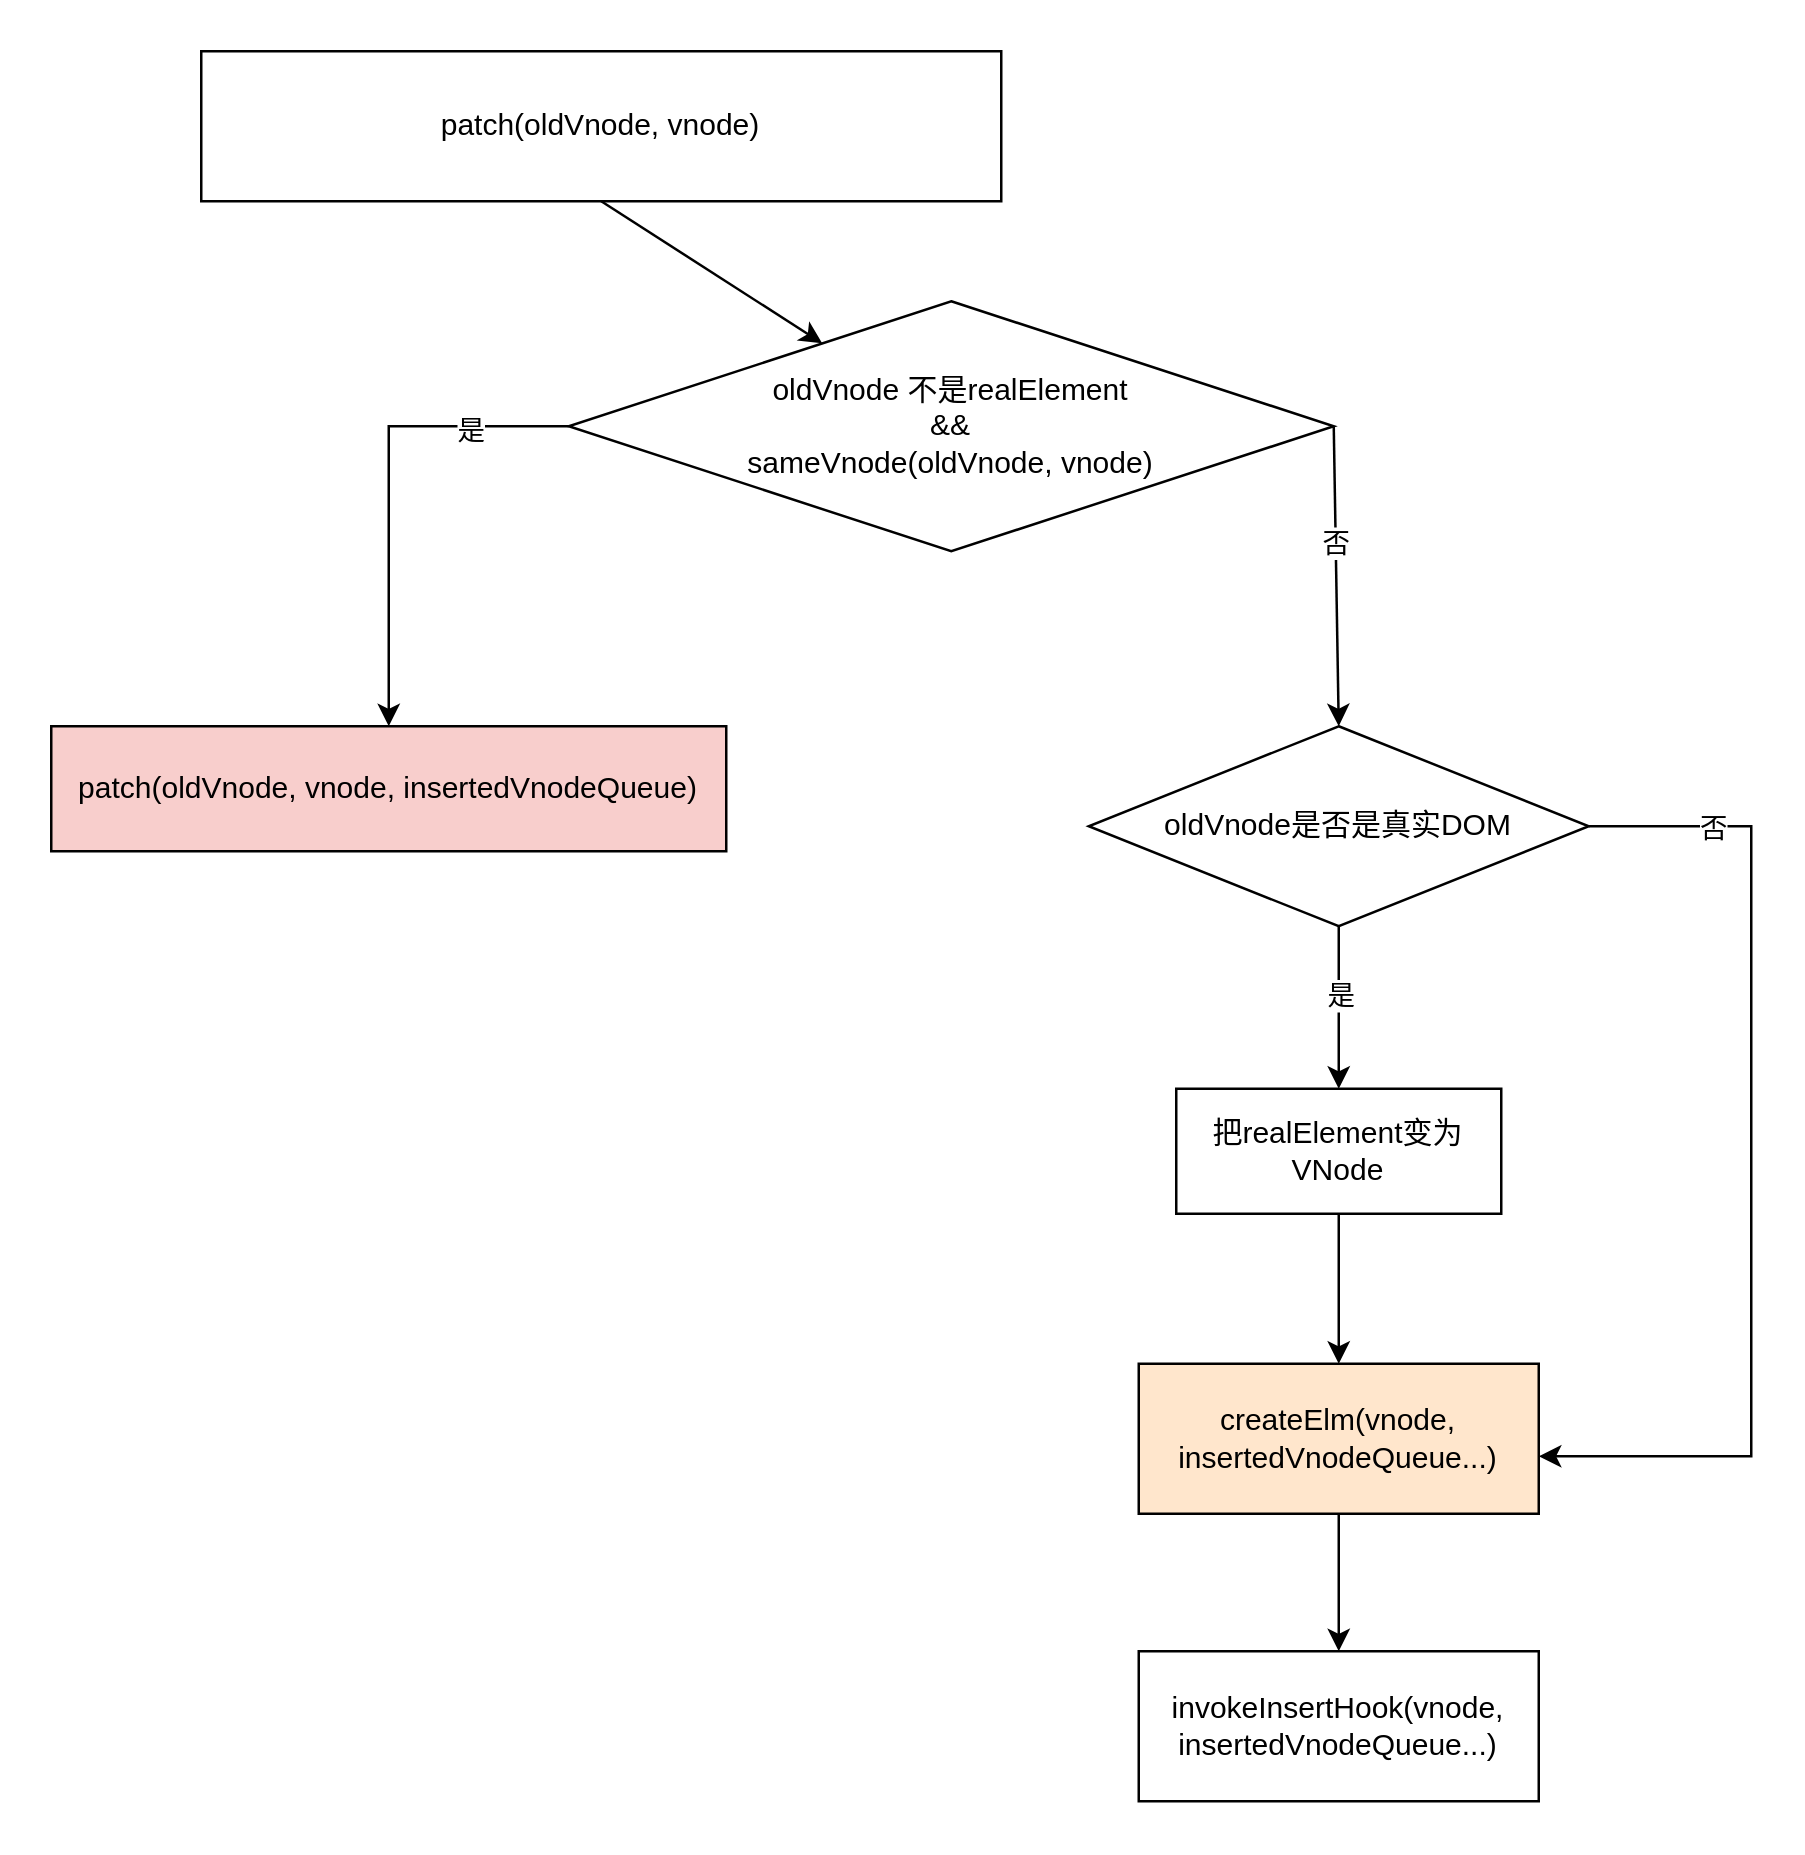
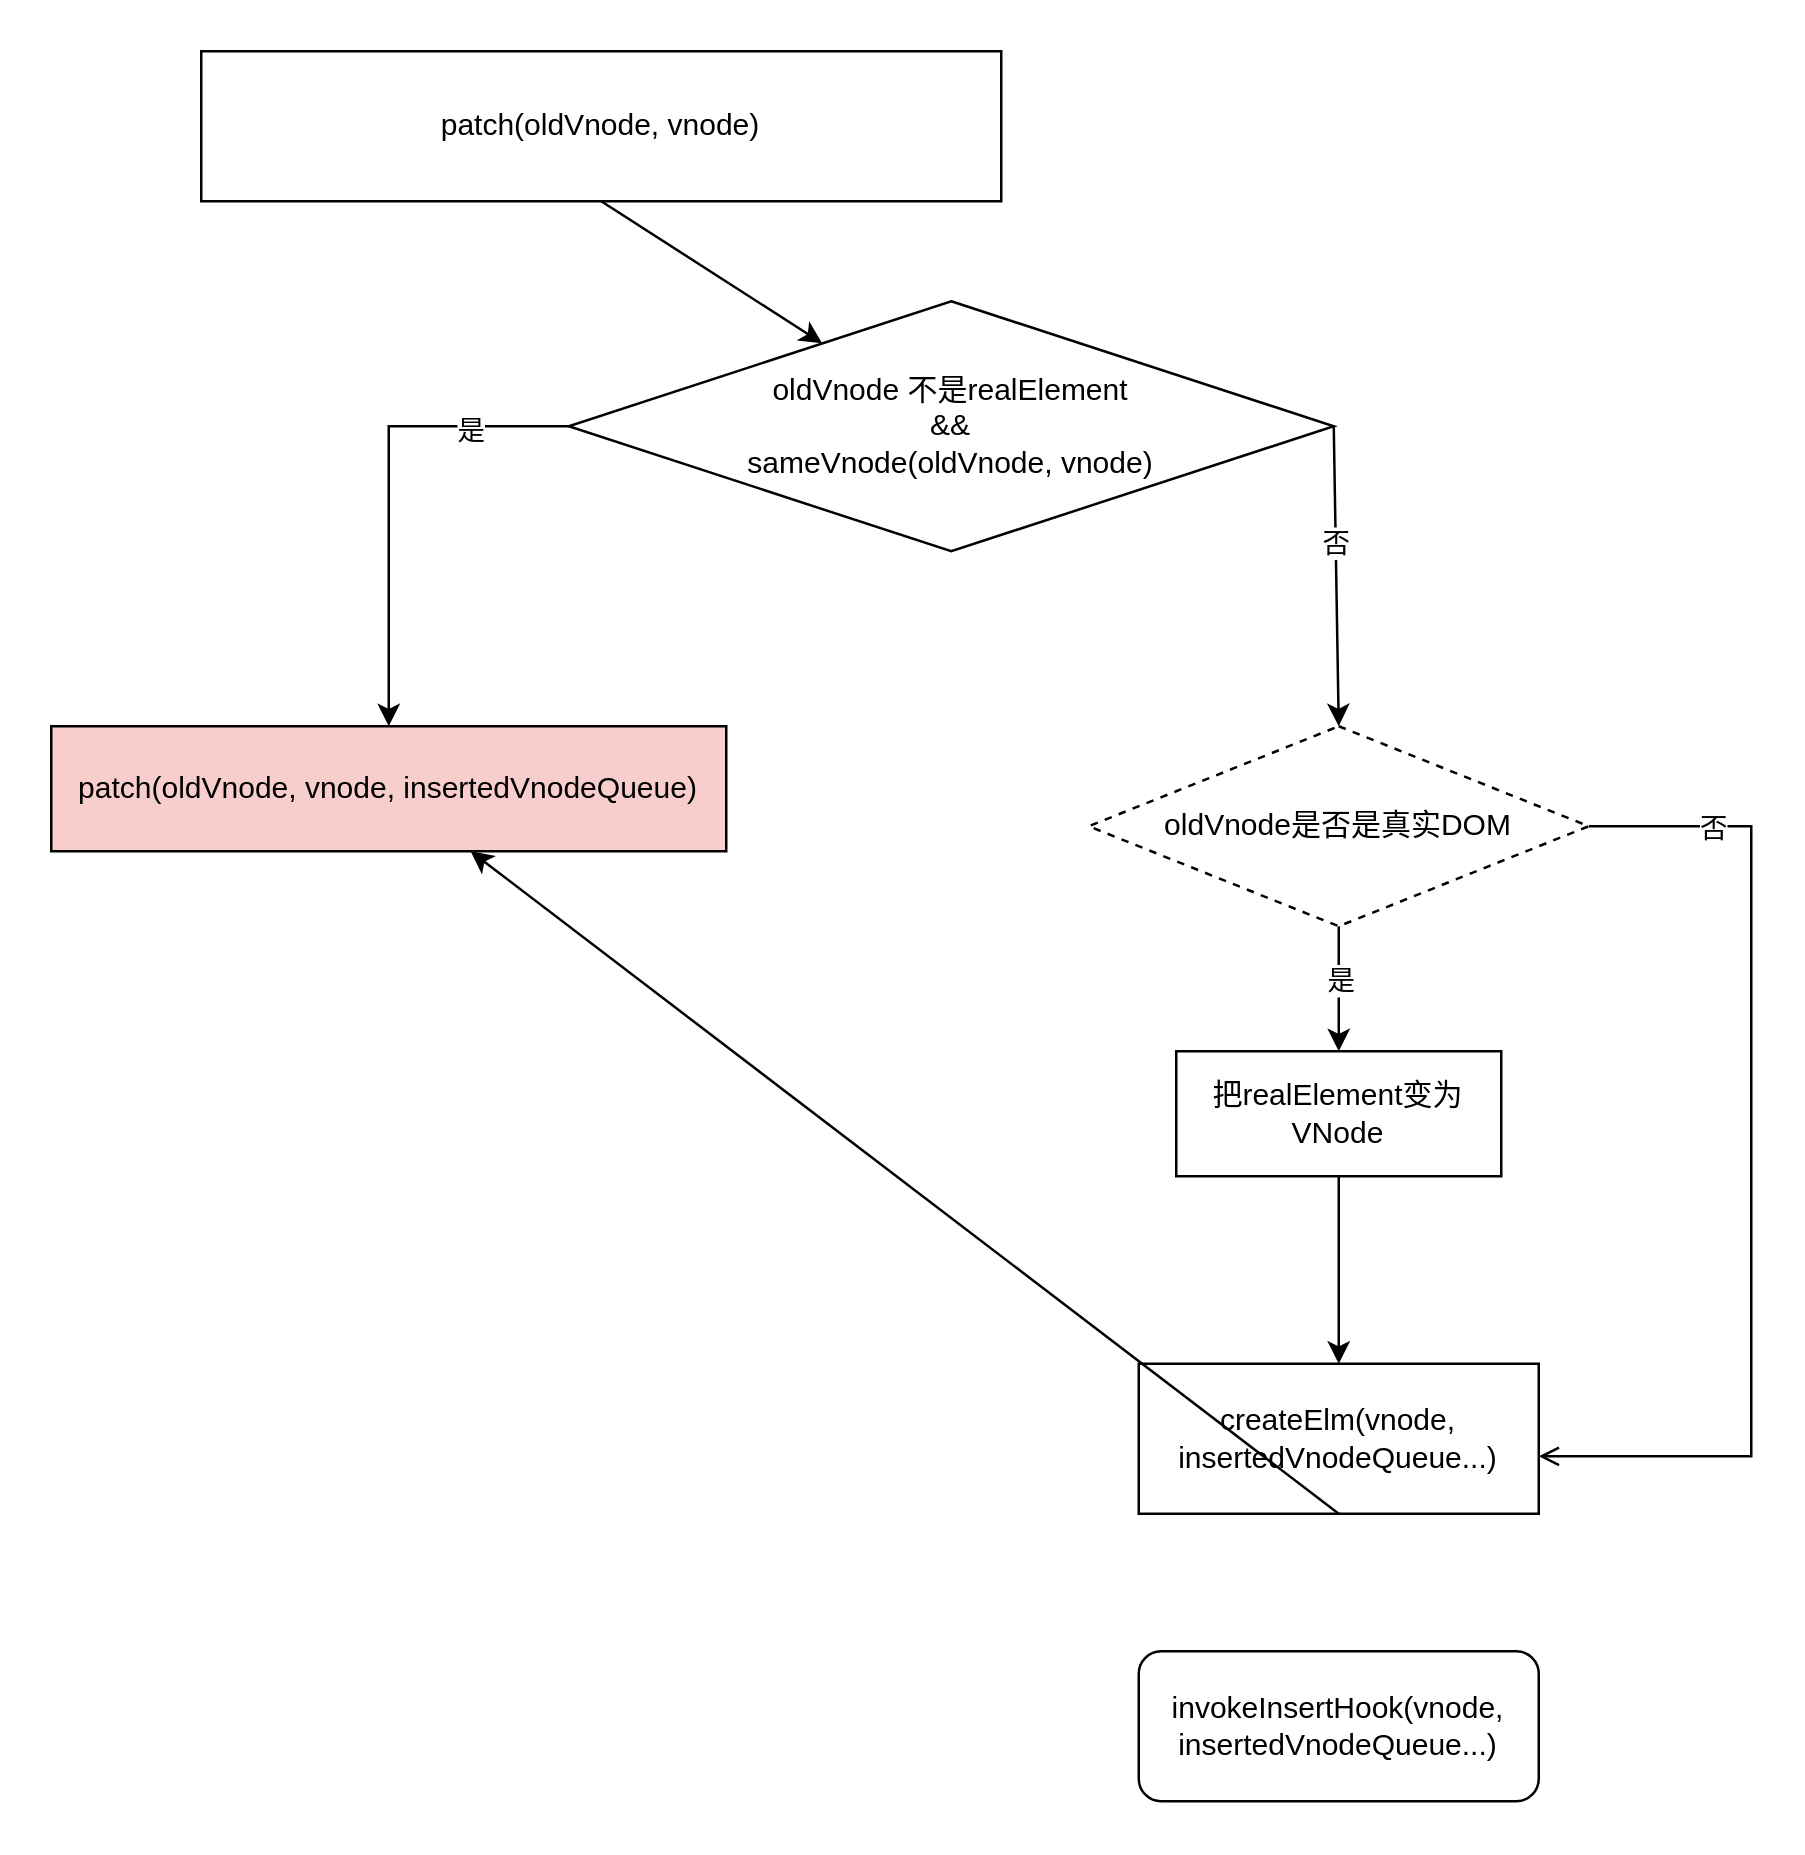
- <mxCell id="4" value="oldVnode是否是真实DOM" style="rhombus;whiteSpace=wrap;html=1;align=center;" vertex="1" parent="1"><mxGeometry x="435" y="290" width="200" height="80" as="geometry" /></mxCell>
+ <mxCell id="4" value="oldVnode是否是真实DOM" style="rhombus;whiteSpace=wrap;html=1;align=center;dashed=1;" vertex="1" parent="1"><mxGeometry x="435" y="290" width="200" height="80" as="geometry" /></mxCell>
- <mxCell id="5" value="把realElement变为VNode" style="rounded=0;whiteSpace=wrap;html=1;align=center;" vertex="1" parent="1"><mxGeometry x="470" y="435" width="130" height="50" as="geometry" /></mxCell>
+ <mxCell id="5" value="把realElement变为VNode" style="rounded=0;whiteSpace=wrap;html=1;align=center;" vertex="1" parent="1"><mxGeometry x="470" y="420" width="130" height="50" as="geometry" /></mxCell>
- <mxCell id="8" value="createElm(vnode, insertedVnodeQueue...)" style="rounded=0;whiteSpace=wrap;html=1;align=center;fillColor=#ffe6cc;" vertex="1" parent="1"><mxGeometry x="455" y="545" width="160" height="60" as="geometry" /></mxCell>
+ <mxCell id="8" value="createElm(vnode, insertedVnodeQueue...)" style="rounded=0;whiteSpace=wrap;html=1;align=center;" vertex="1" parent="1"><mxGeometry x="455" y="545" width="160" height="60" as="geometry" /></mxCell>
- <mxCell id="12" value="" style="endArrow=classic;html=1;rounded=0;exitX=1;exitY=0.5;exitDx=0;exitDy=0;entryX=1;entryY=0.617;entryDx=0;entryDy=0;entryPerimeter=0;" edge="1" parent="1" source="4" target="8"><mxGeometry width="50" height="50" relative="1" as="geometry"><mxPoint x="620" y="560" as="sourcePoint" /><mxPoint x="670" y="510" as="targetPoint" /><Array as="points"><mxPoint x="700" y="330" /><mxPoint x="700" y="582" /></Array></mxGeometry></mxCell>
+ <mxCell id="12" value="" style="endArrow=open;html=1;rounded=0;exitX=1;exitY=0.5;exitDx=0;exitDy=0;entryX=1;entryY=0.617;entryDx=0;entryDy=0;entryPerimeter=0;" edge="1" parent="1" source="4" target="8"><mxGeometry width="50" height="50" relative="1" as="geometry"><mxPoint x="620" y="560" as="sourcePoint" /><mxPoint x="670" y="510" as="targetPoint" /><Array as="points"><mxPoint x="700" y="330" /><mxPoint x="700" y="582" /></Array></mxGeometry></mxCell>
- <mxCell id="11" value="" style="endArrow=classic;html=1;rounded=0;exitX=0.5;exitY=1;exitDx=0;exitDy=0;entryX=0.5;entryY=0;entryDx=0;entryDy=0;" edge="1" parent="1" source="8" target="9"><mxGeometry width="50" height="50" relative="1" as="geometry"><mxPoint x="480" y="600" as="sourcePoint" /><mxPoint x="530" y="550" as="targetPoint" /></mxGeometry></mxCell>
+ <mxCell id="11" value="" style="endArrow=classic;html=1;rounded=0;exitX=0.5;exitY=1;exitDx=0;exitDy=0;" edge="1" parent="1" source="8" target="3"><mxGeometry width="50" height="50" relative="1" as="geometry"><mxPoint x="480" y="600" as="sourcePoint" /><mxPoint x="530" y="550" as="targetPoint" /></mxGeometry></mxCell>
- <mxCell id="9" value="invokeInsertHook(vnode, insertedVnodeQueue...)" style="rounded=0;whiteSpace=wrap;html=1;align=center;" vertex="1" parent="1"><mxGeometry x="455" y="660" width="160" height="60" as="geometry" /></mxCell>
+ <mxCell id="9" value="invokeInsertHook(vnode, insertedVnodeQueue...)" style="whiteSpace=wrap;html=1;align=center;rounded=1;" vertex="1" parent="1"><mxGeometry x="455" y="660" width="160" height="60" as="geometry" /></mxCell>
